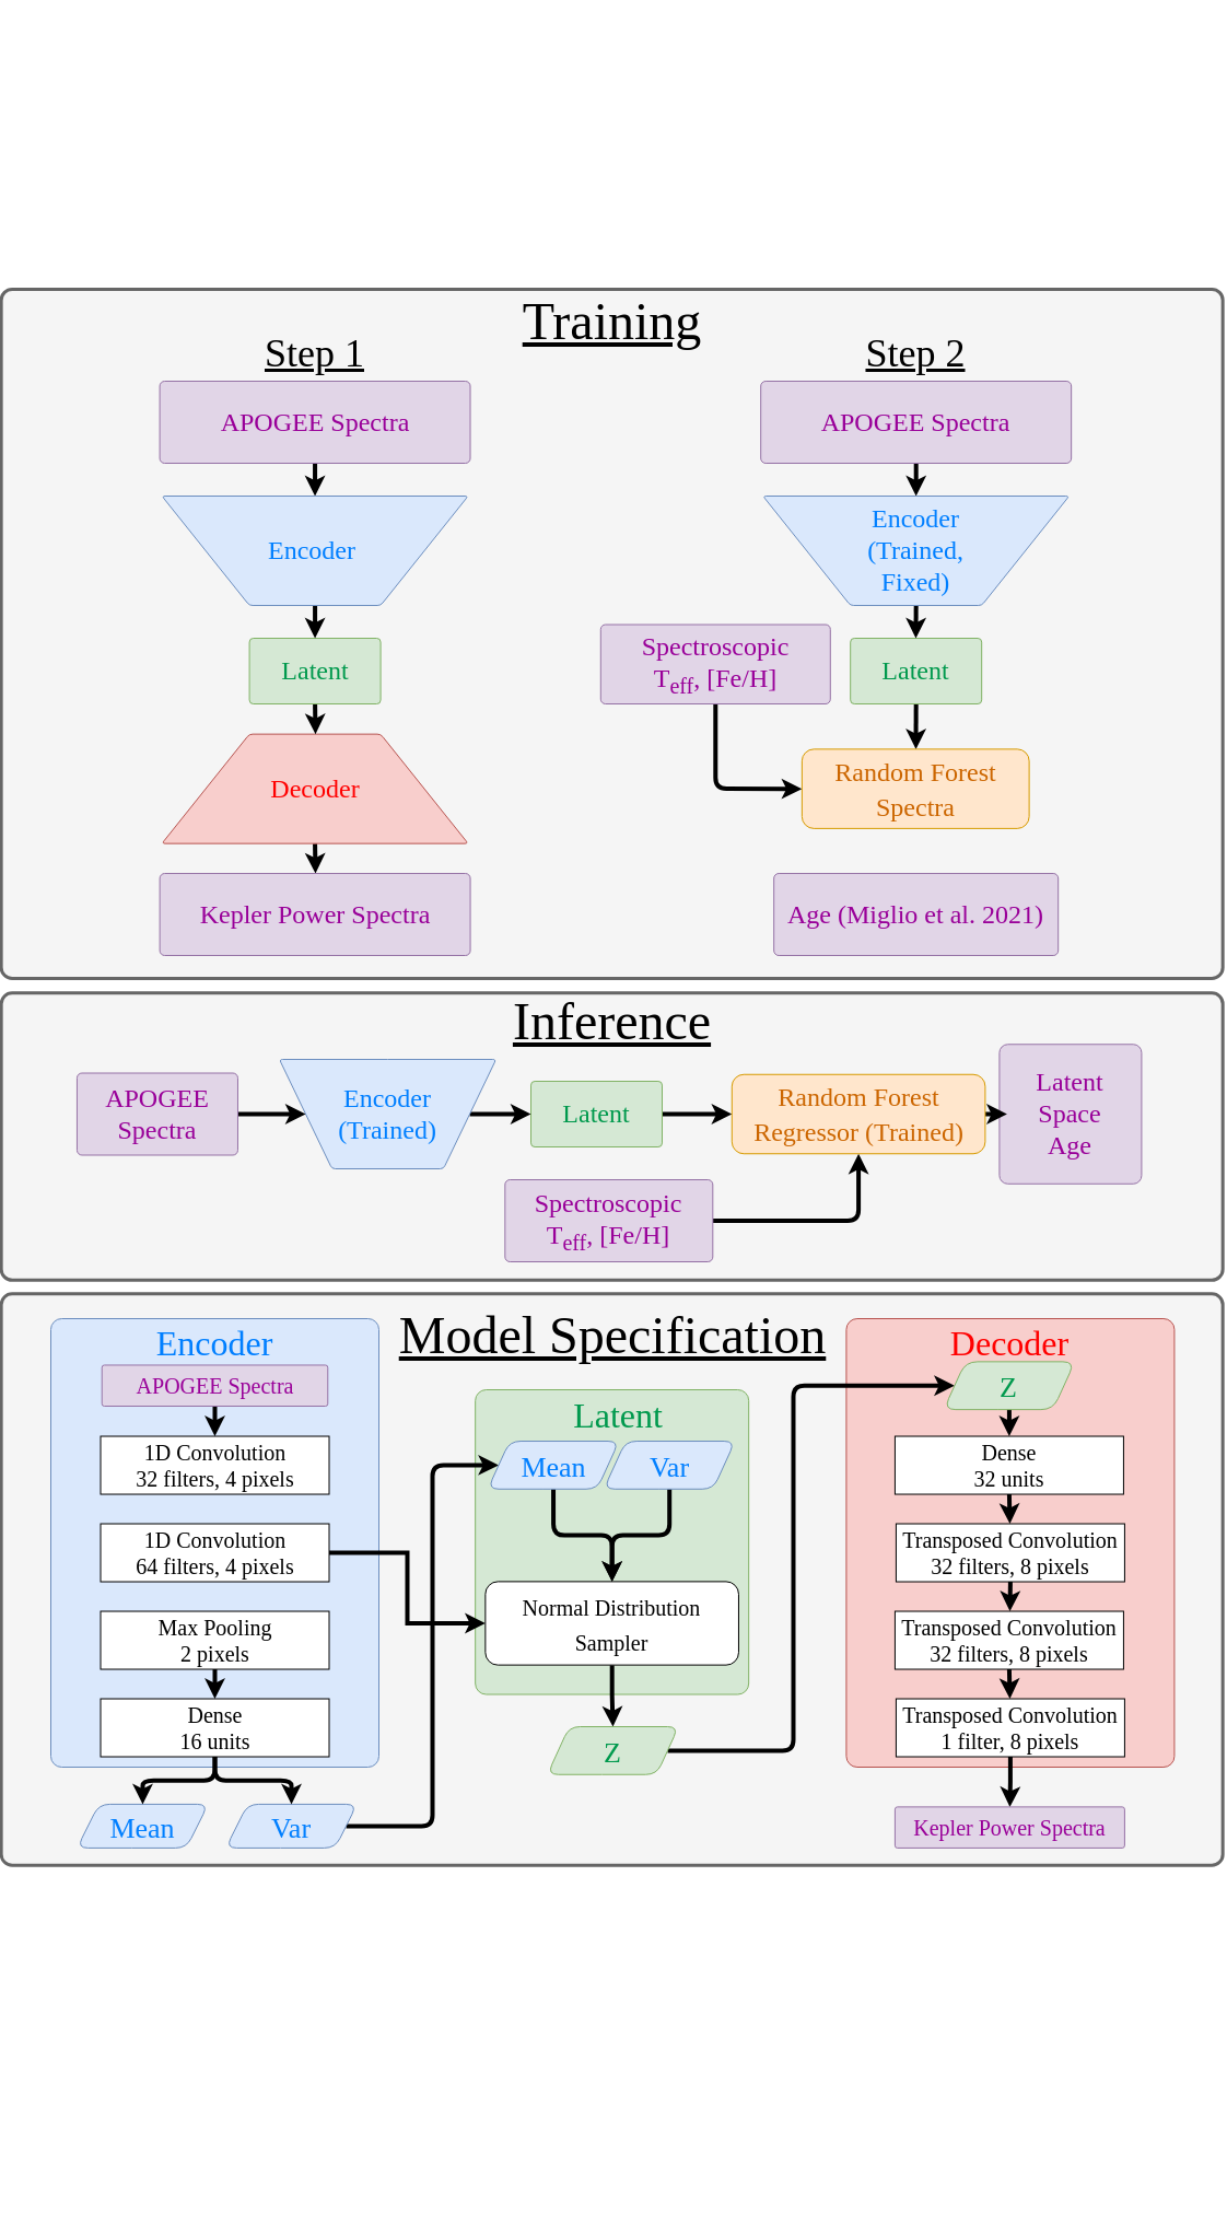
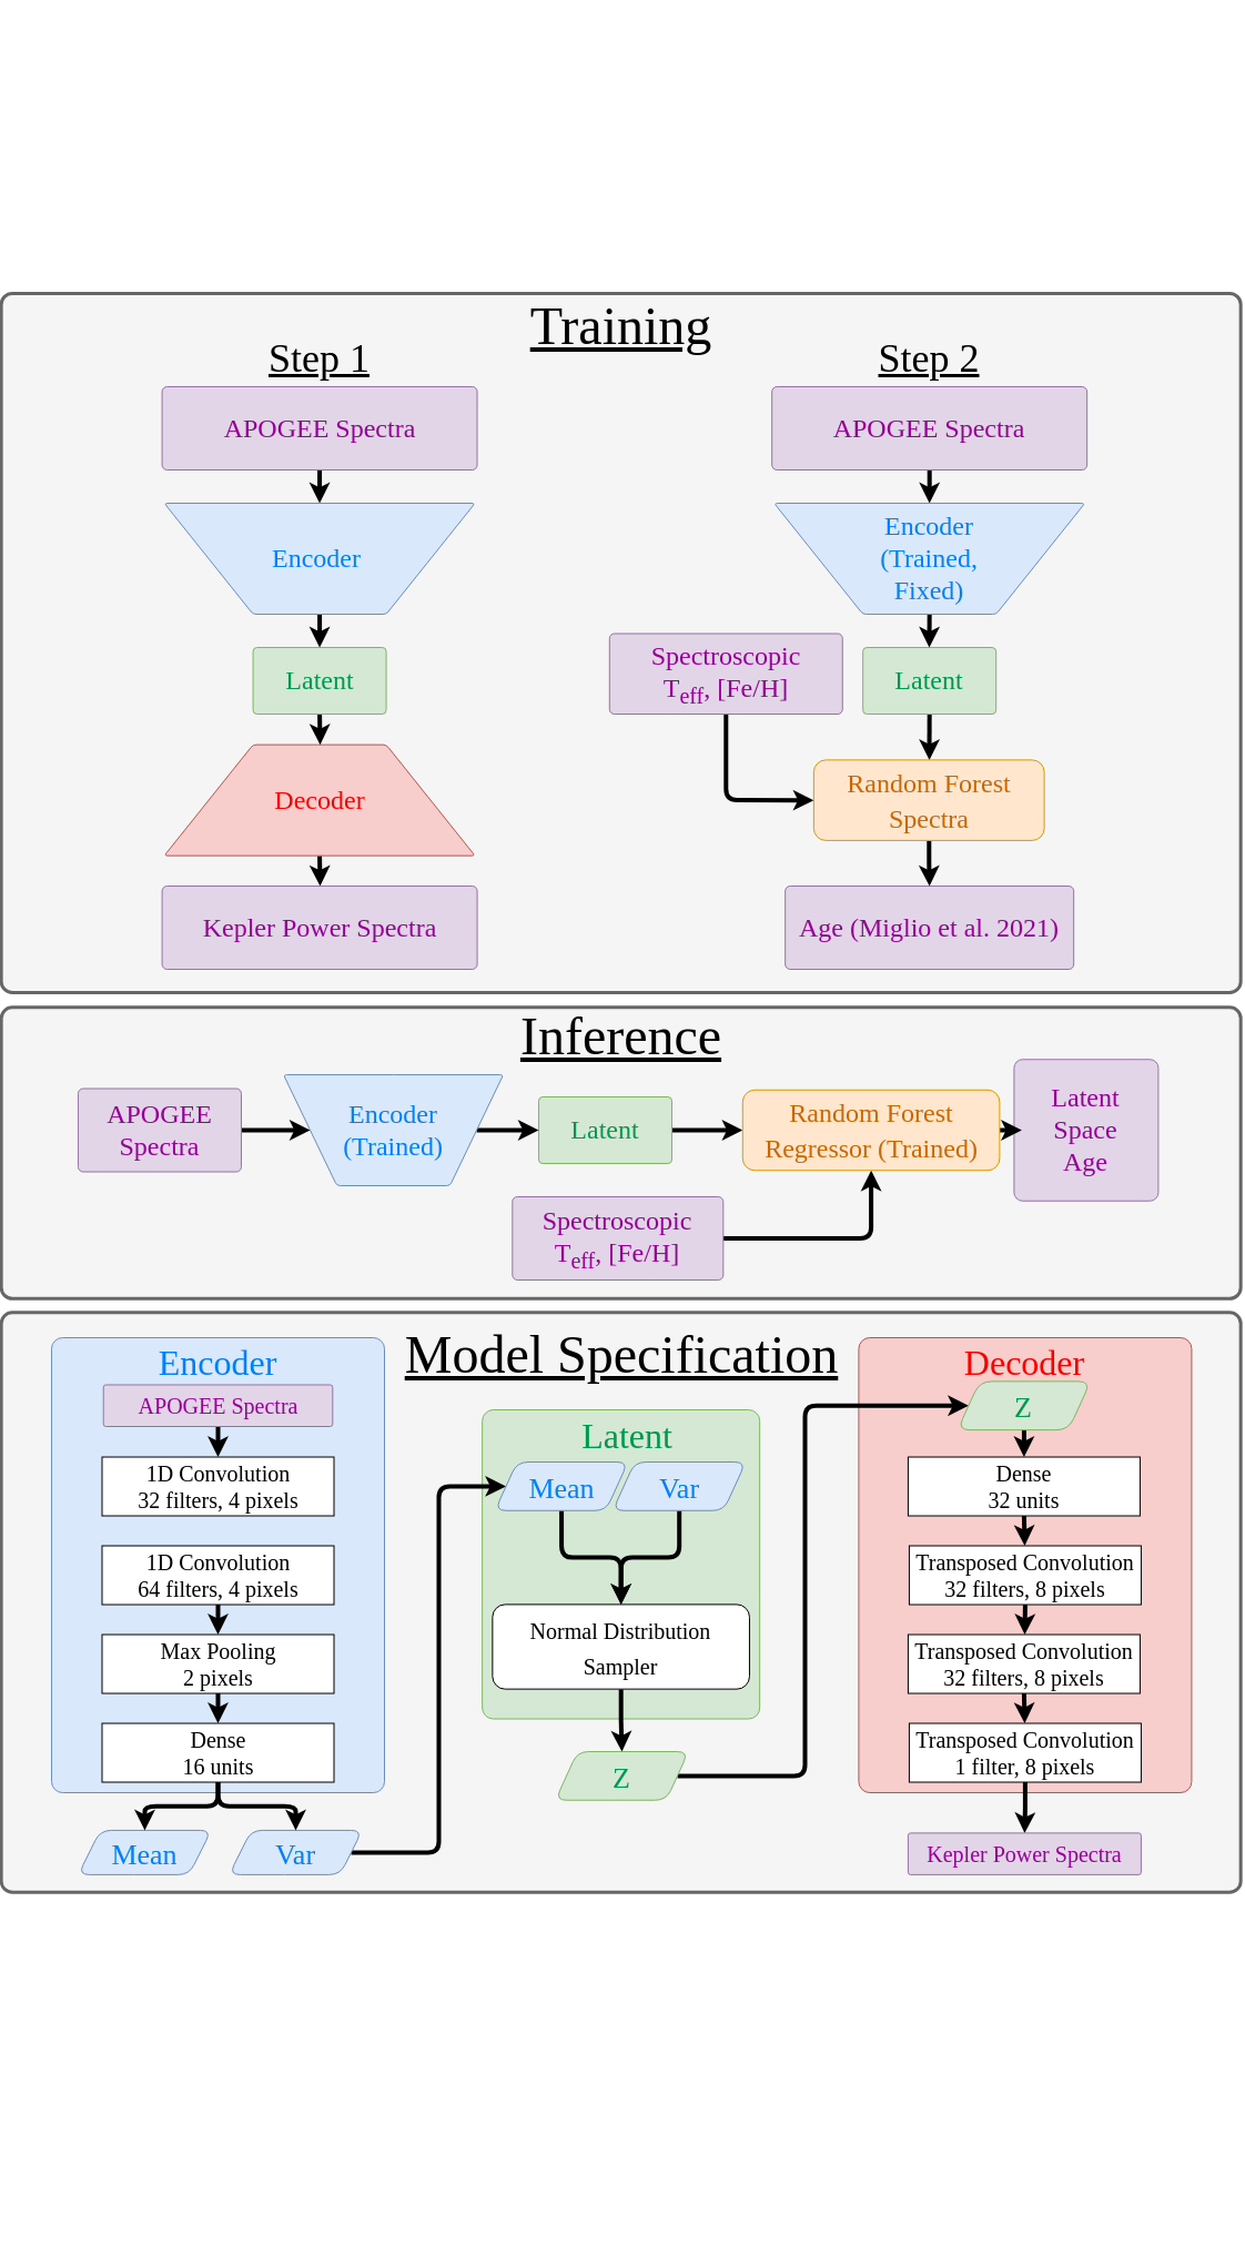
+ <mxCell id="69" style="edgeStyle=orthogonalEdgeStyle;rounded=0;orthogonalLoop=1;jettySize=auto;html=1;entryX=0.5;entryY=0;entryDx=0;entryDy=0;strokeWidth=4;fontFamily=Times New Roman;fontSize=20;fontColor=#Latent;" parent="1" source="70" target="68" edge="1"><mxGeometry relative="1" as="geometry" /></mxCell>
- <mxCell id="37" style="edgeStyle=orthogonalEdgeStyle;rounded=0;orthogonalLoop=1;jettySize=auto;html=1;strokeWidth=4;fontFamily=Times New Roman;fontSize=20;fontColor=#000000;" parent="1" source="38" target="50" edge="1"><mxGeometry relative="1" as="geometry" /></mxCell>
+ <mxCell id="37" style="edgeStyle=orthogonalEdgeStyle;rounded=0;orthogonalLoop=1;jettySize=auto;html=1;entryX=0.5;entryY=0;entryDx=0;entryDy=0;strokeWidth=4;fontFamily=Times New Roman;fontSize=20;fontColor=#000000;" parent="1" source="38" target="40" edge="1"><mxGeometry relative="1" as="geometry" /></mxCell>
